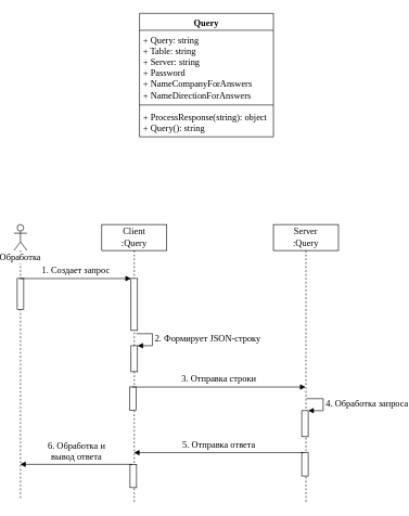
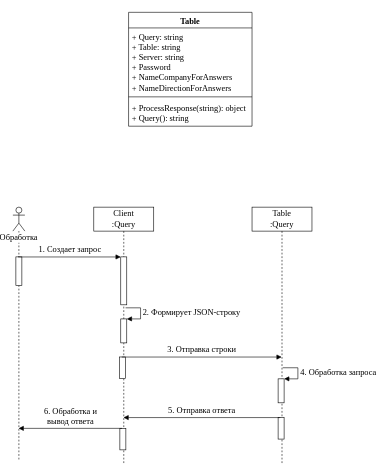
- <mxCell id="2" value="Query" style="swimlane;fontStyle=1;align=center;verticalAlign=top;childLayout=stackLayout;horizontal=1;startSize=26;horizontalStack=0;resizeParent=1;resizeParentMax=0;resizeLast=0;collapsible=1;marginBottom=0;fontFamily=Times New Roman;fontSize=14;" vertex="1" parent="1"><mxGeometry x="213" y="20" width="206" height="190" as="geometry" /></mxCell>
+ <mxCell id="2" value="Table" style="swimlane;fontStyle=1;align=center;verticalAlign=top;childLayout=stackLayout;horizontal=1;startSize=26;horizontalStack=0;resizeParent=1;resizeParentMax=0;resizeLast=0;collapsible=1;marginBottom=0;fontFamily=Times New Roman;fontSize=14;" vertex="1" parent="1"><mxGeometry x="213" y="20" width="206" height="190" as="geometry" /></mxCell>
- <mxCell id="12" value="Server&lt;br&gt;:Query" style="shape=umlLifeline;perimeter=lifelinePerimeter;whiteSpace=wrap;html=1;container=1;collapsible=0;recursiveResize=0;outlineConnect=0;fontFamily=Times New Roman;fontSize=14;" vertex="1" parent="1"><mxGeometry x="419" y="345" width="100" height="427" as="geometry" /></mxCell>
+ <mxCell id="12" value="Table&lt;br&gt;:Query" style="shape=umlLifeline;perimeter=lifelinePerimeter;whiteSpace=wrap;html=1;container=1;collapsible=0;recursiveResize=0;outlineConnect=0;fontFamily=Times New Roman;fontSize=14;" vertex="1" parent="1"><mxGeometry x="419" y="345" width="100" height="427" as="geometry" /></mxCell>
